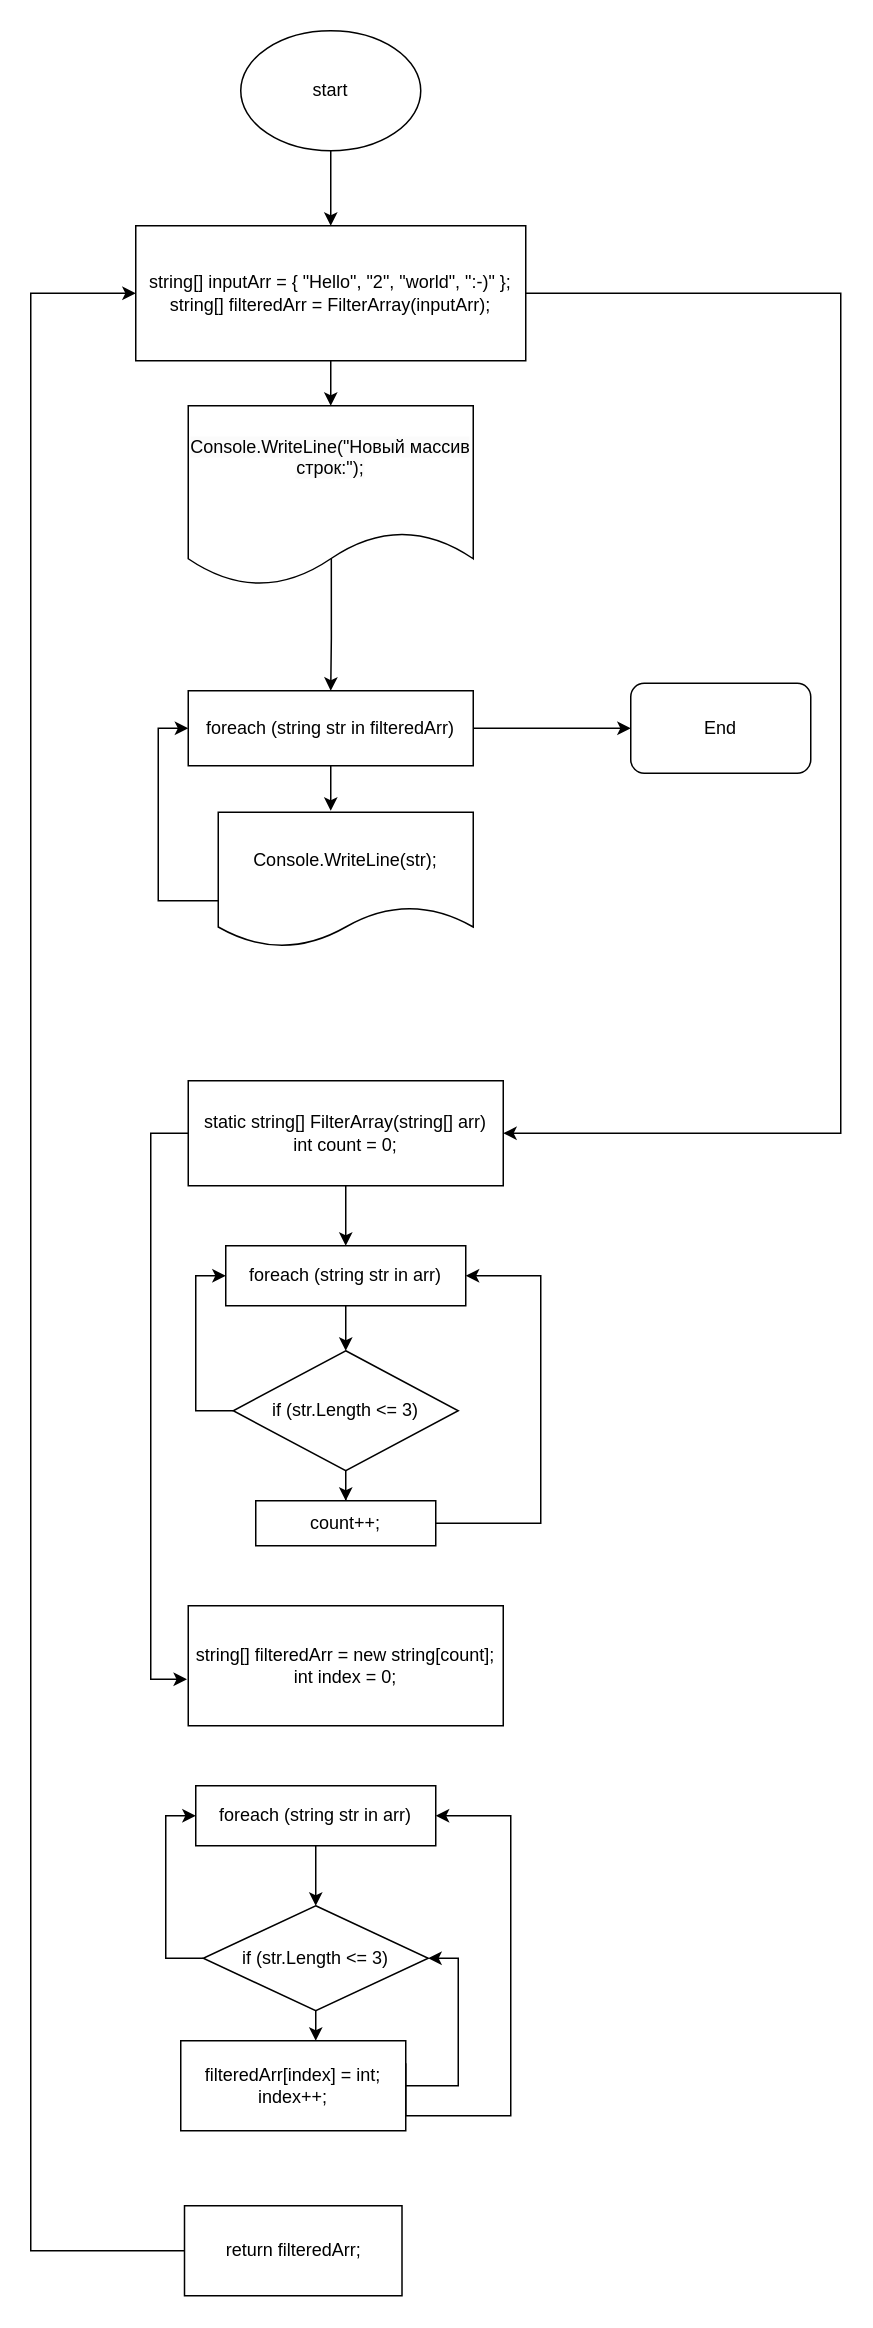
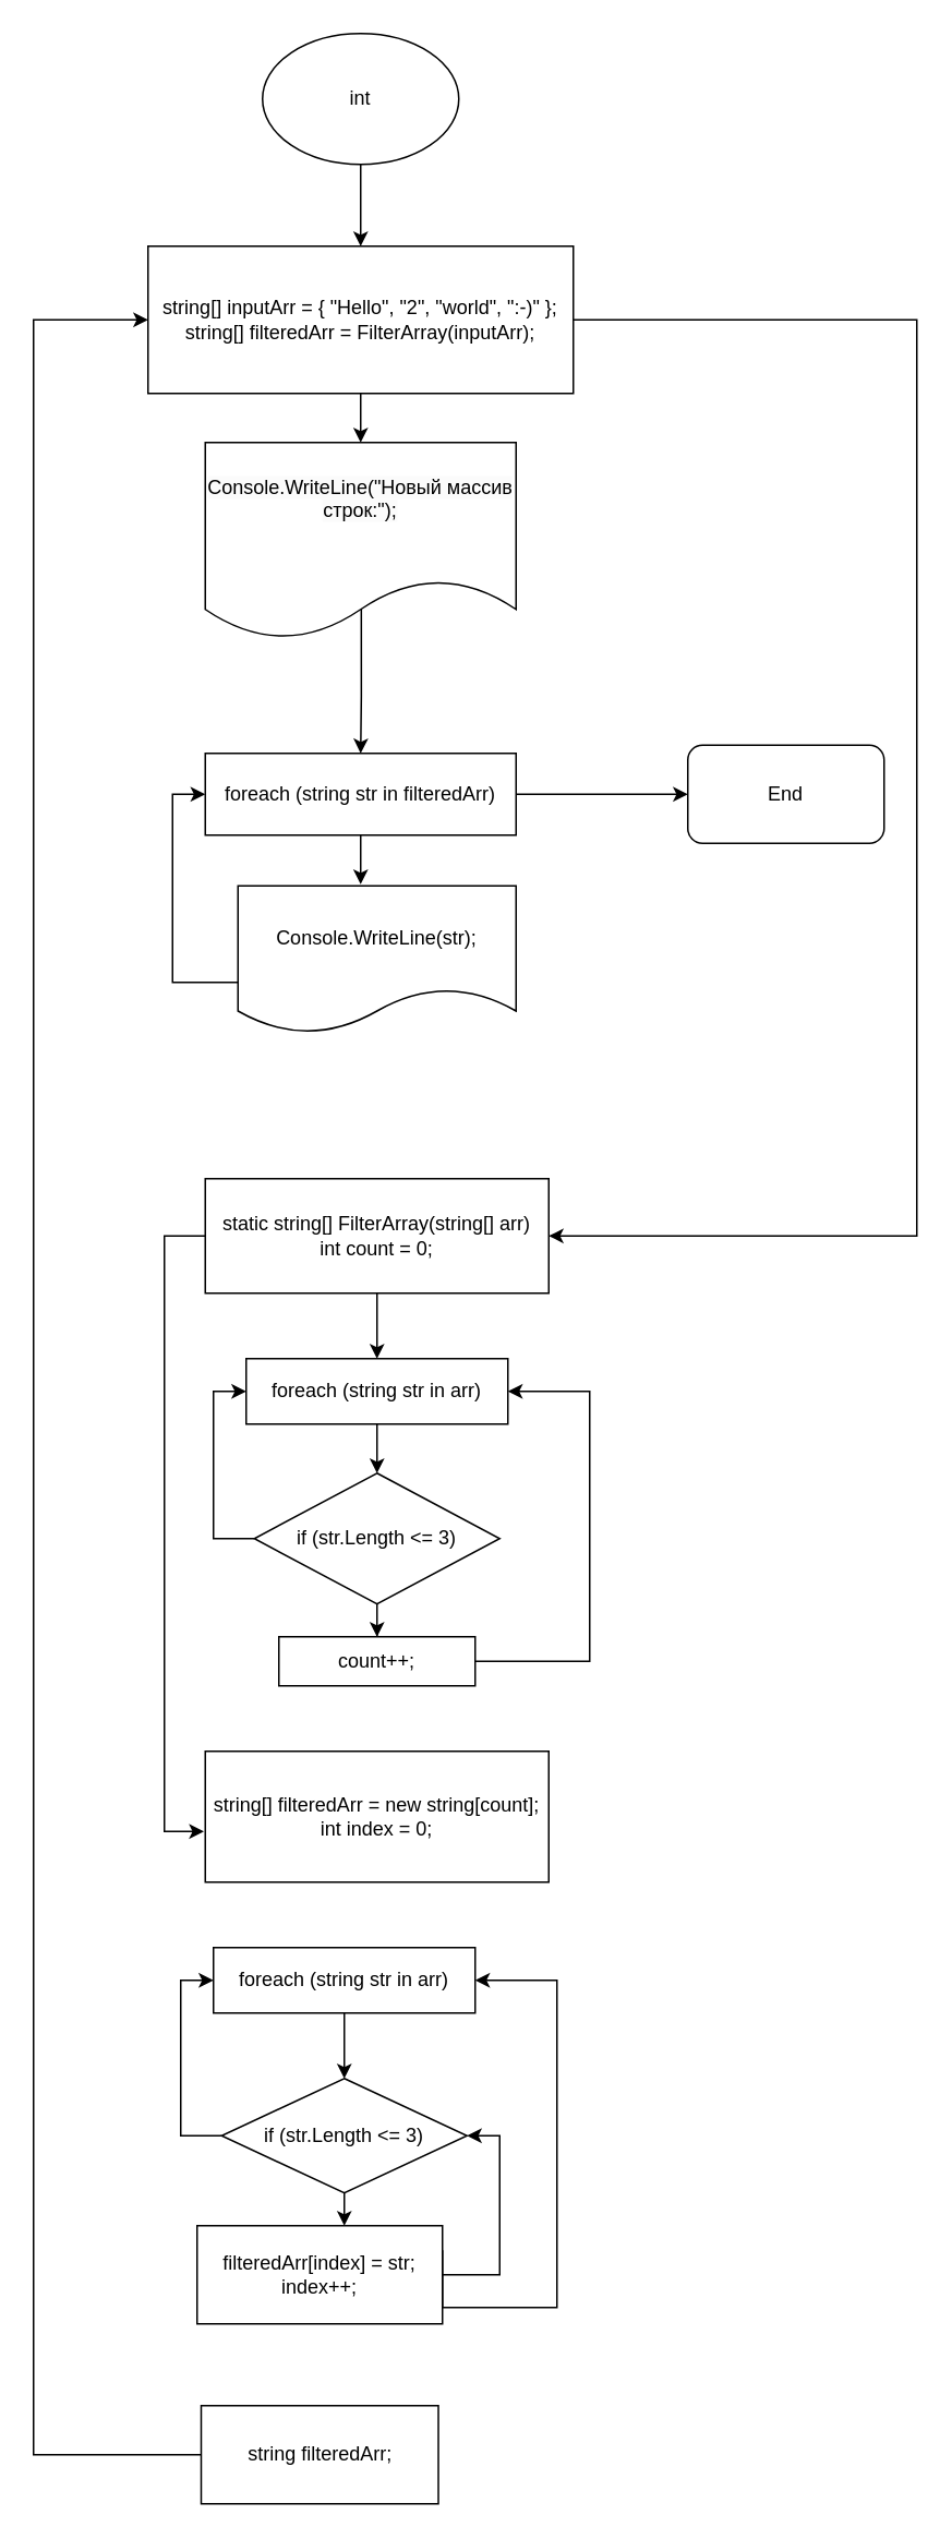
- <mxCell id="3" value="start" style="ellipse;whiteSpace=wrap;html=1;" vertex="1" parent="1"><mxGeometry x="160" y="20" width="120" height="80" as="geometry" /></mxCell>
+ <mxCell id="3" value="int" style="ellipse;whiteSpace=wrap;html=1;" vertex="1" parent="1"><mxGeometry x="160" y="20" width="120" height="80" as="geometry" /></mxCell>
- <mxCell id="33" value="&lt;div&gt;filteredArr[index] = int;&lt;/div&gt;&lt;div&gt;index++;&lt;/div&gt;" style="whiteSpace=wrap;html=1;" vertex="1" parent="1"><mxGeometry x="120" y="1360" width="150" height="60" as="geometry" /></mxCell>
+ <mxCell id="33" value="&lt;div&gt;filteredArr[index] = str;&lt;/div&gt;&lt;div&gt;index++;&lt;/div&gt;" style="whiteSpace=wrap;html=1;" vertex="1" parent="1"><mxGeometry x="120" y="1360" width="150" height="60" as="geometry" /></mxCell>
- <mxCell id="35" value="return filteredArr;" style="whiteSpace=wrap;html=1;" vertex="1" parent="1"><mxGeometry x="122.5" y="1470" width="145" height="60" as="geometry" /></mxCell>
+ <mxCell id="35" value="string filteredArr;" style="whiteSpace=wrap;html=1;" vertex="1" parent="1"><mxGeometry x="122.5" y="1470" width="145" height="60" as="geometry" /></mxCell>
